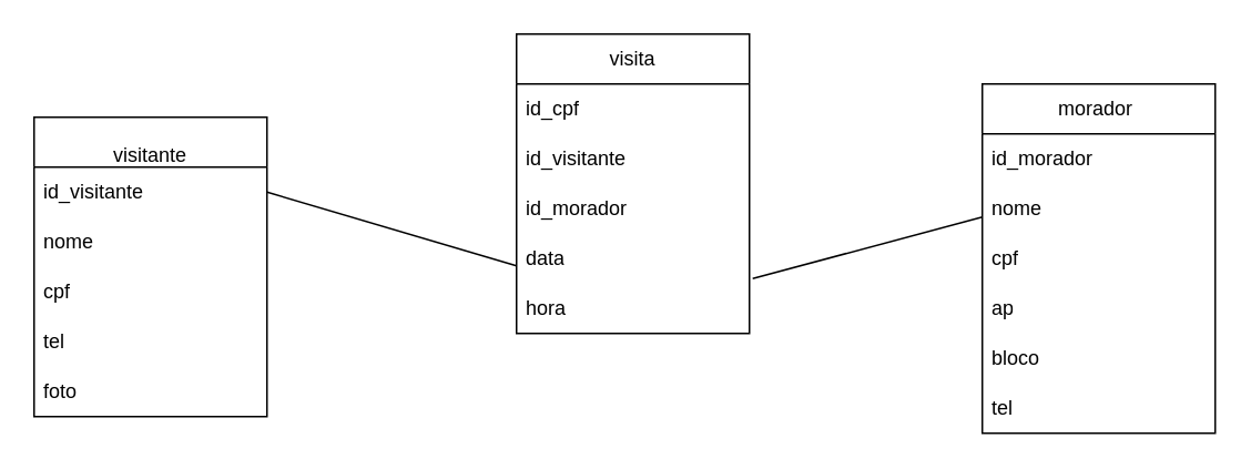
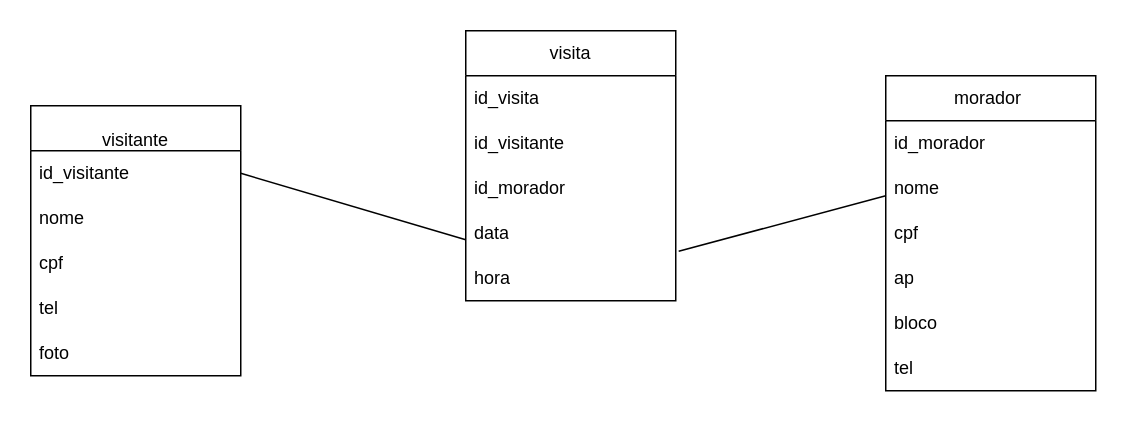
- <mxCell id="9" value="id_cpf" style="text;strokeColor=none;fillColor=none;align=left;verticalAlign=middle;spacingLeft=4;spacingRight=4;overflow=hidden;points=[[0,0.5],[1,0.5]];portConstraint=eastwest;rotatable=0;whiteSpace=wrap;html=1;" vertex="1" parent="8"><mxGeometry y="30" width="140" height="30" as="geometry" /></mxCell>
+ <mxCell id="9" value="id_visita" style="text;strokeColor=none;fillColor=none;align=left;verticalAlign=middle;spacingLeft=4;spacingRight=4;overflow=hidden;points=[[0,0.5],[1,0.5]];portConstraint=eastwest;rotatable=0;whiteSpace=wrap;html=1;" vertex="1" parent="8"><mxGeometry y="30" width="140" height="30" as="geometry" /></mxCell>
